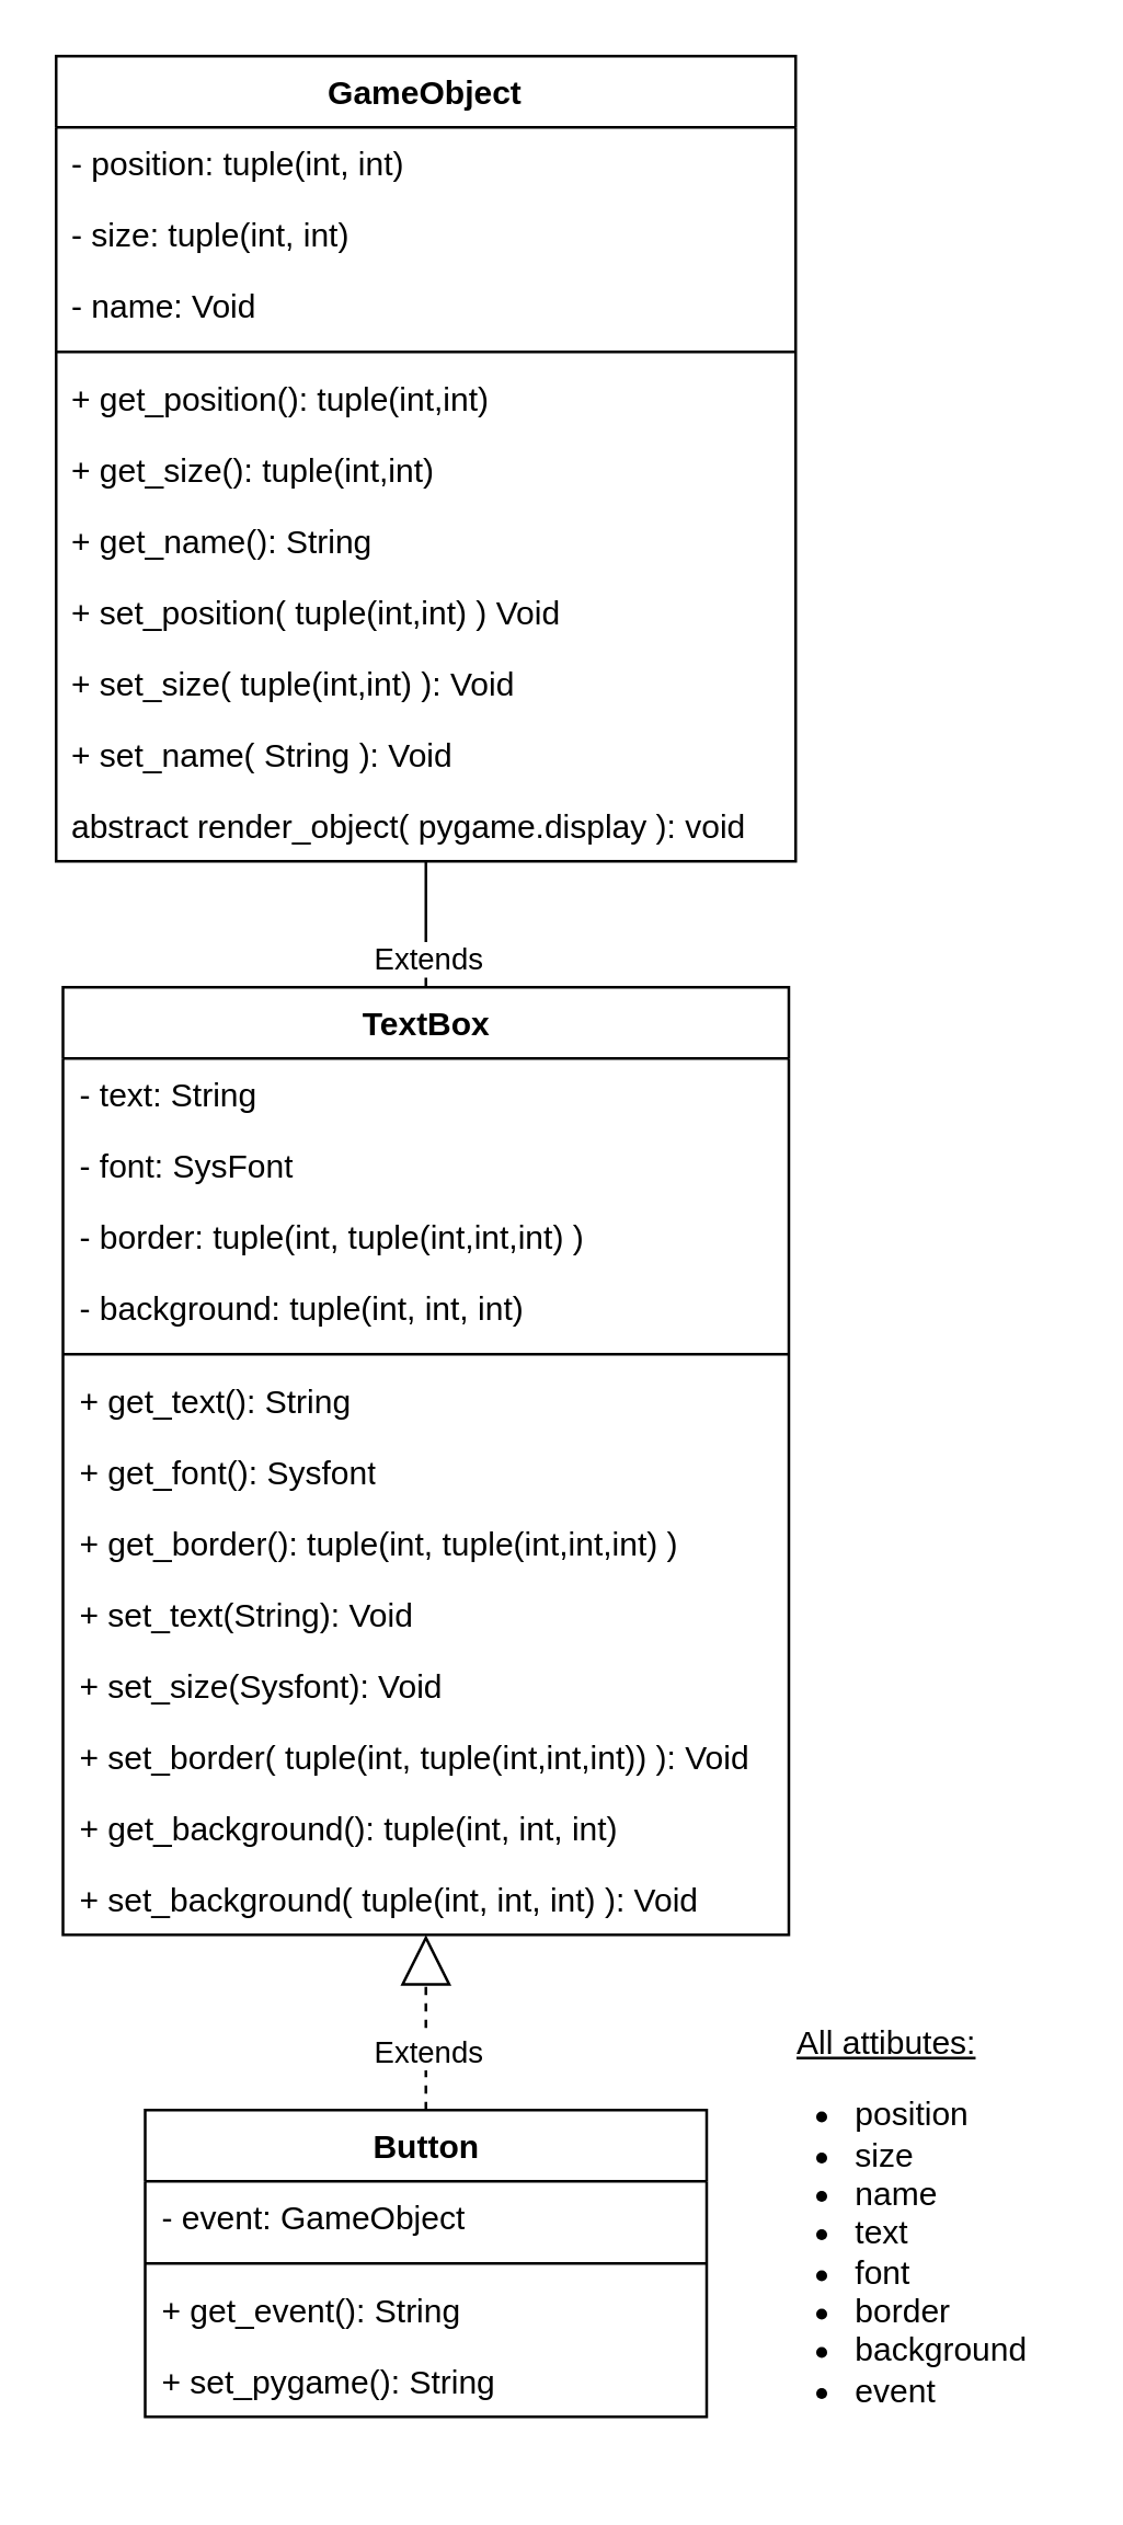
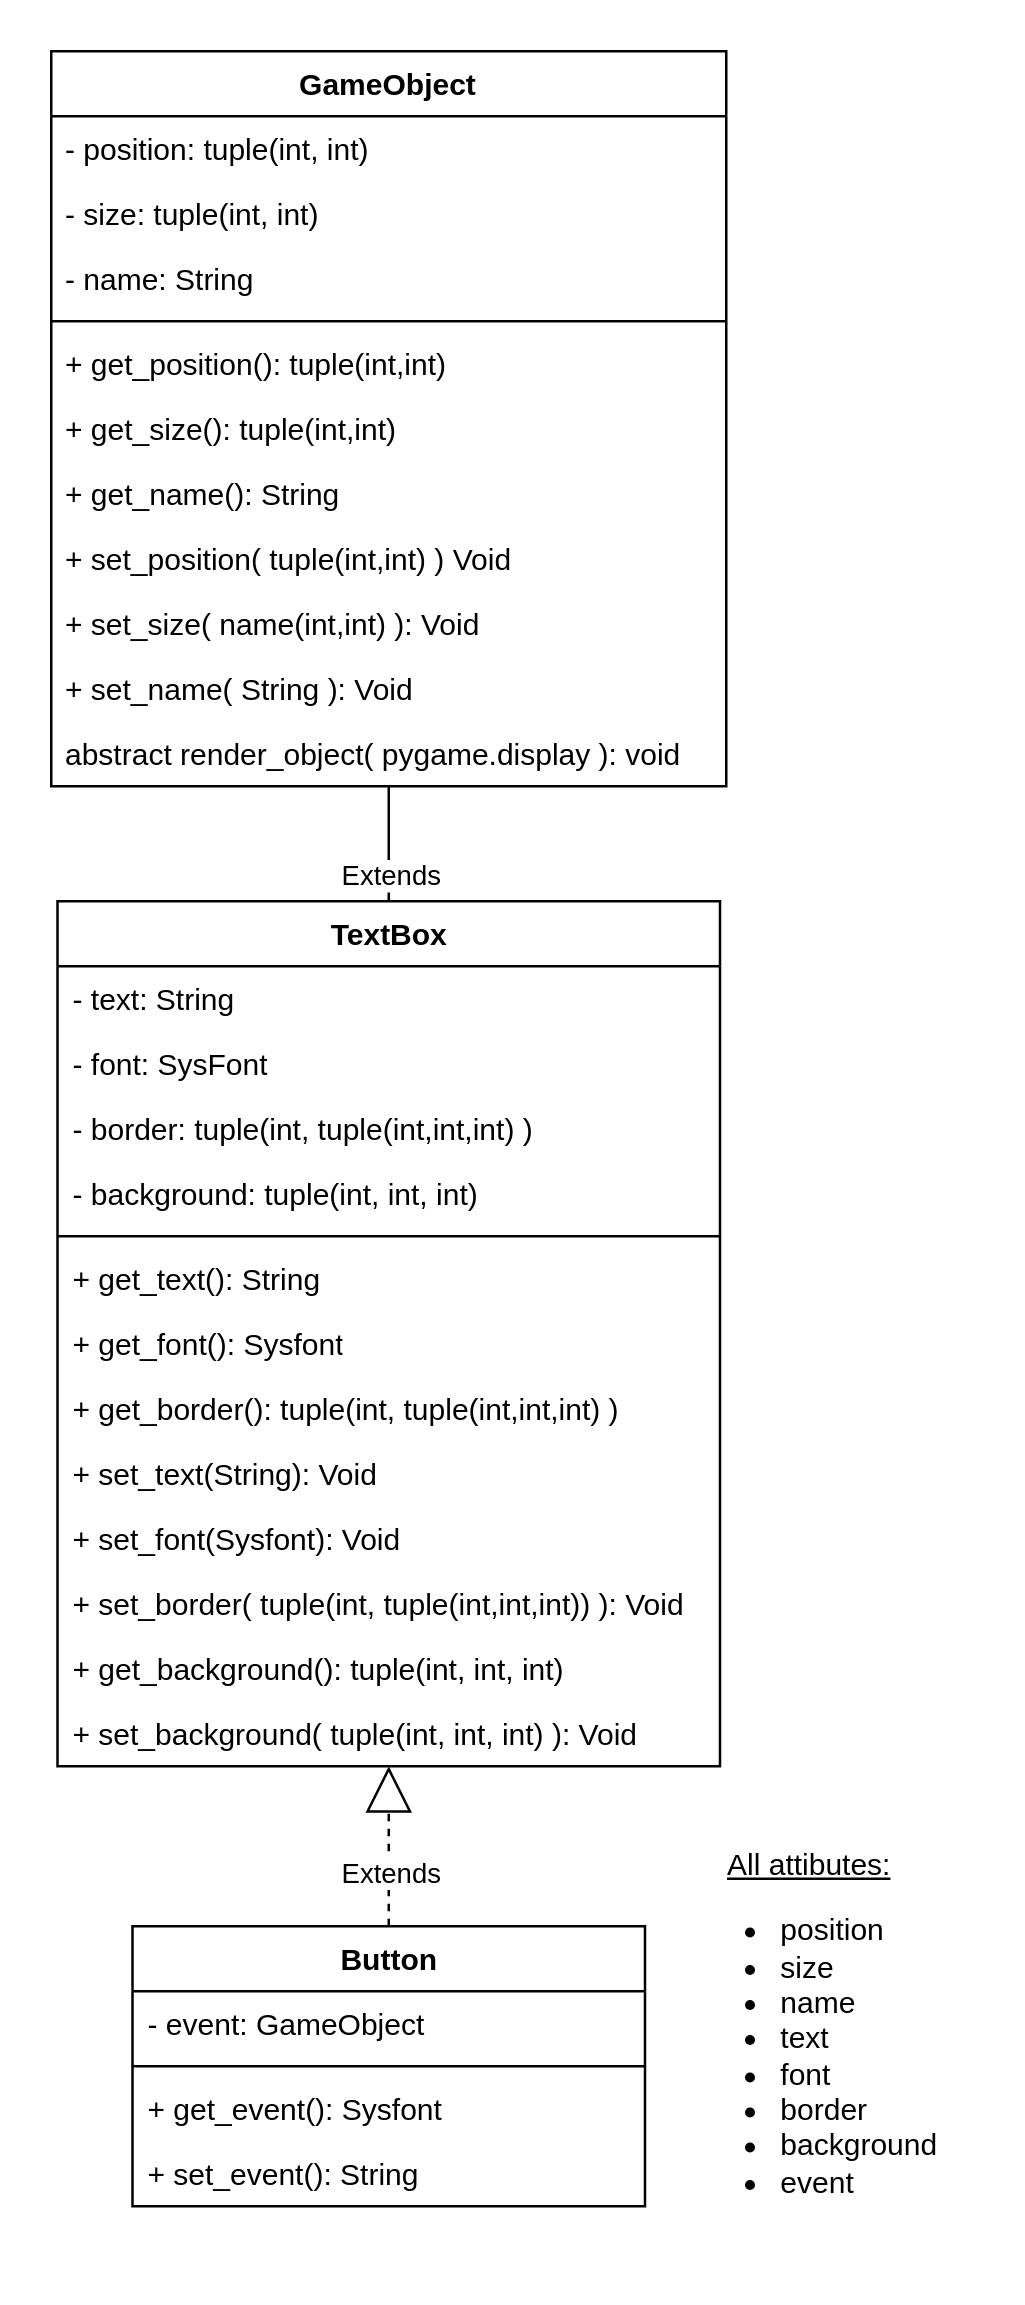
- <mxCell id="5" value="- name: Void" style="text;strokeColor=none;fillColor=none;align=left;verticalAlign=top;spacingLeft=4;spacingRight=4;overflow=hidden;rotatable=0;points=[[0,0.5],[1,0.5]];portConstraint=eastwest;whiteSpace=wrap;html=1;" parent="2" vertex="1"><mxGeometry y="78" width="270" height="26" as="geometry" /></mxCell>
+ <mxCell id="5" value="- name: String" style="text;strokeColor=none;fillColor=none;align=left;verticalAlign=top;spacingLeft=4;spacingRight=4;overflow=hidden;rotatable=0;points=[[0,0.5],[1,0.5]];portConstraint=eastwest;whiteSpace=wrap;html=1;" parent="2" vertex="1"><mxGeometry y="78" width="270" height="26" as="geometry" /></mxCell>
- <mxCell id="11" value="+ set_size( tuple(int,int) ): Void" style="text;strokeColor=none;fillColor=none;align=left;verticalAlign=top;spacingLeft=4;spacingRight=4;overflow=hidden;rotatable=0;points=[[0,0.5],[1,0.5]];portConstraint=eastwest;whiteSpace=wrap;html=1;" parent="2" vertex="1"><mxGeometry y="216" width="270" height="26" as="geometry" /></mxCell>
+ <mxCell id="11" value="+ set_size( name(int,int) ): Void" style="text;strokeColor=none;fillColor=none;align=left;verticalAlign=top;spacingLeft=4;spacingRight=4;overflow=hidden;rotatable=0;points=[[0,0.5],[1,0.5]];portConstraint=eastwest;whiteSpace=wrap;html=1;" parent="2" vertex="1"><mxGeometry y="216" width="270" height="26" as="geometry" /></mxCell>
- <mxCell id="31" value="+ set_size(Sysfont): Void" style="text;strokeColor=none;fillColor=none;align=left;verticalAlign=top;spacingLeft=4;spacingRight=4;overflow=hidden;rotatable=0;points=[[0,0.5],[1,0.5]];portConstraint=eastwest;whiteSpace=wrap;html=1;" parent="21" vertex="1"><mxGeometry y="242" width="265" height="26" as="geometry" /></mxCell>
+ <mxCell id="31" value="+ set_font(Sysfont): Void" style="text;strokeColor=none;fillColor=none;align=left;verticalAlign=top;spacingLeft=4;spacingRight=4;overflow=hidden;rotatable=0;points=[[0,0.5],[1,0.5]];portConstraint=eastwest;whiteSpace=wrap;html=1;" parent="21" vertex="1"><mxGeometry y="242" width="265" height="26" as="geometry" /></mxCell>
- <mxCell id="17" value="+ get_event(): String" style="text;strokeColor=none;fillColor=none;align=left;verticalAlign=top;spacingLeft=4;spacingRight=4;overflow=hidden;rotatable=0;points=[[0,0.5],[1,0.5]];portConstraint=eastwest;whiteSpace=wrap;html=1;" parent="14" vertex="1"><mxGeometry y="60" width="205" height="26" as="geometry" /></mxCell>
+ <mxCell id="17" value="+ get_event(): Sysfont" style="text;strokeColor=none;fillColor=none;align=left;verticalAlign=top;spacingLeft=4;spacingRight=4;overflow=hidden;rotatable=0;points=[[0,0.5],[1,0.5]];portConstraint=eastwest;whiteSpace=wrap;html=1;" parent="14" vertex="1"><mxGeometry y="60" width="205" height="26" as="geometry" /></mxCell>
- <mxCell id="18" value="+ set_pygame(): String" style="text;strokeColor=none;fillColor=none;align=left;verticalAlign=top;spacingLeft=4;spacingRight=4;overflow=hidden;rotatable=0;points=[[0,0.5],[1,0.5]];portConstraint=eastwest;whiteSpace=wrap;html=1;" parent="14" vertex="1"><mxGeometry y="86" width="205" height="26" as="geometry" /></mxCell>
+ <mxCell id="18" value="+ set_event(): String" style="text;strokeColor=none;fillColor=none;align=left;verticalAlign=top;spacingLeft=4;spacingRight=4;overflow=hidden;rotatable=0;points=[[0,0.5],[1,0.5]];portConstraint=eastwest;whiteSpace=wrap;html=1;" parent="14" vertex="1"><mxGeometry y="86" width="205" height="26" as="geometry" /></mxCell>
